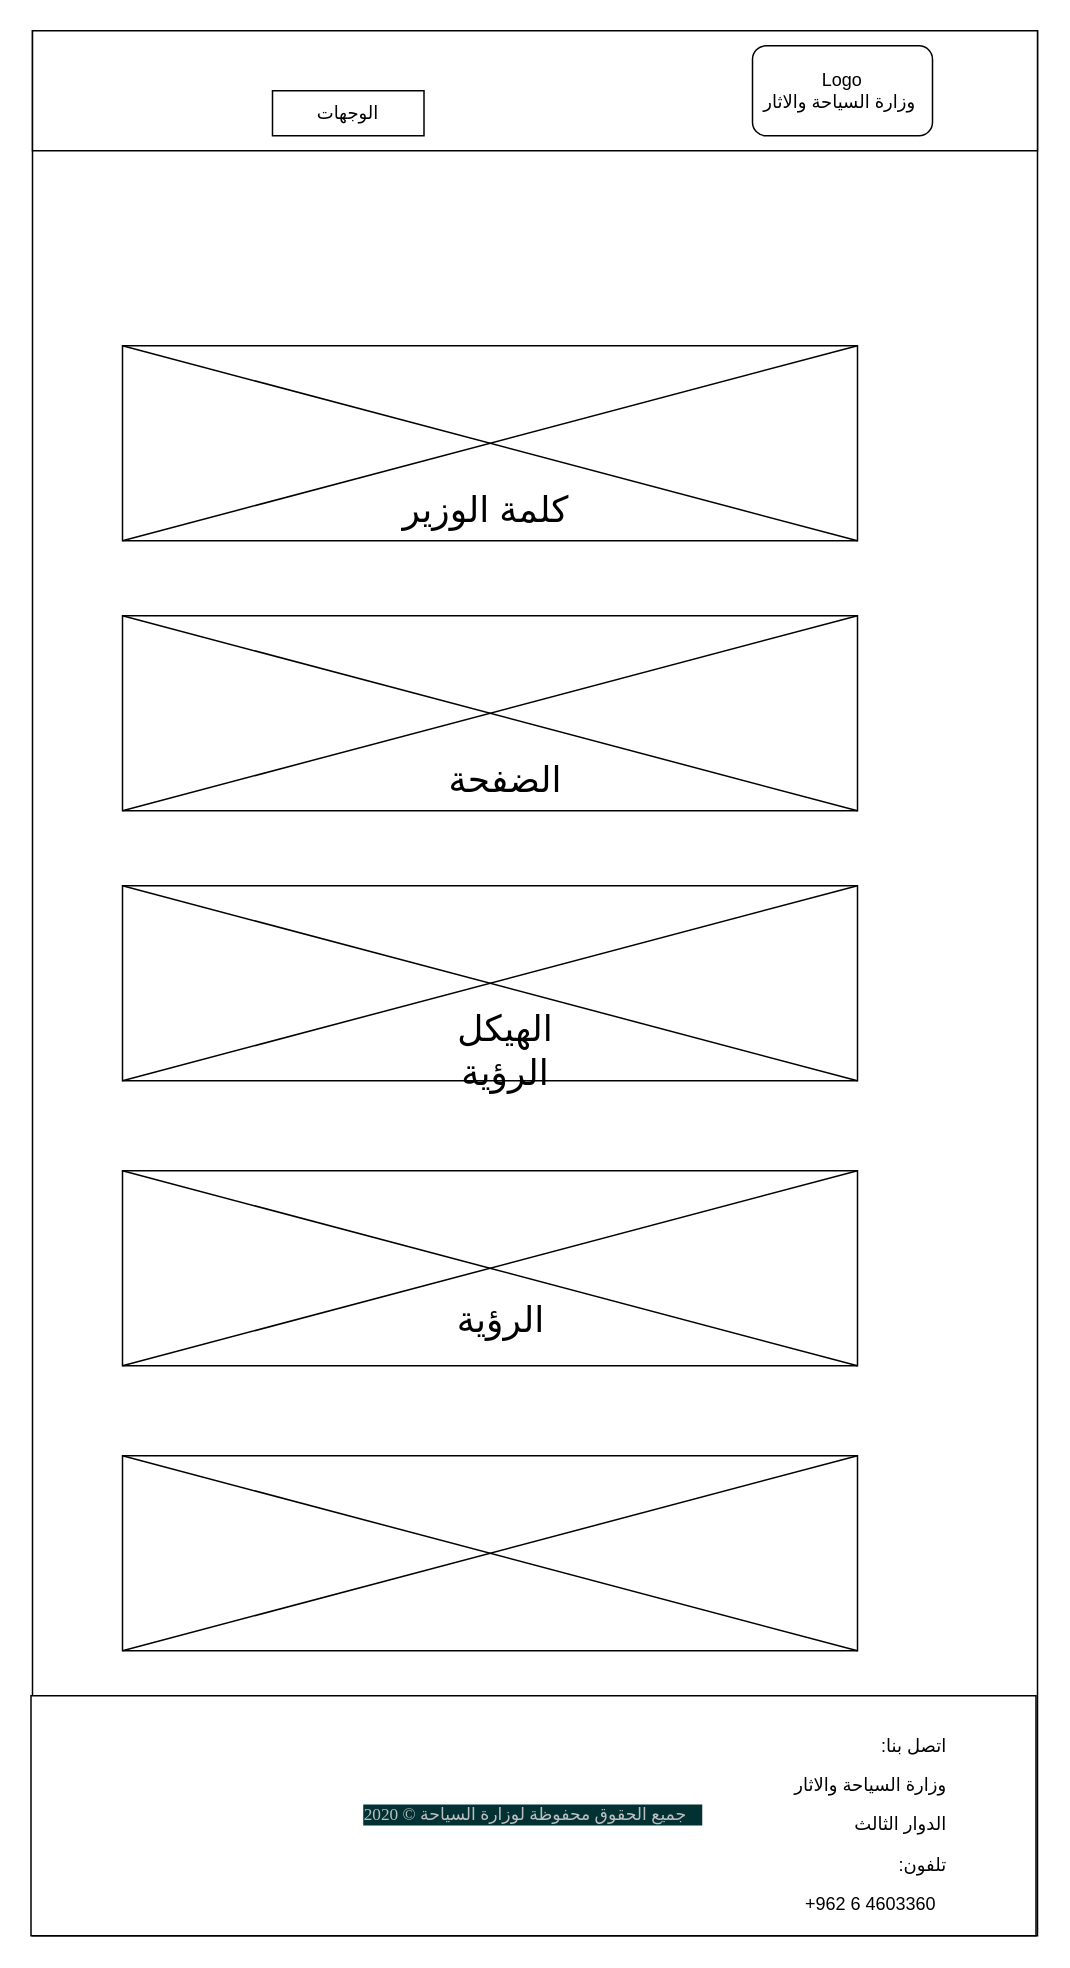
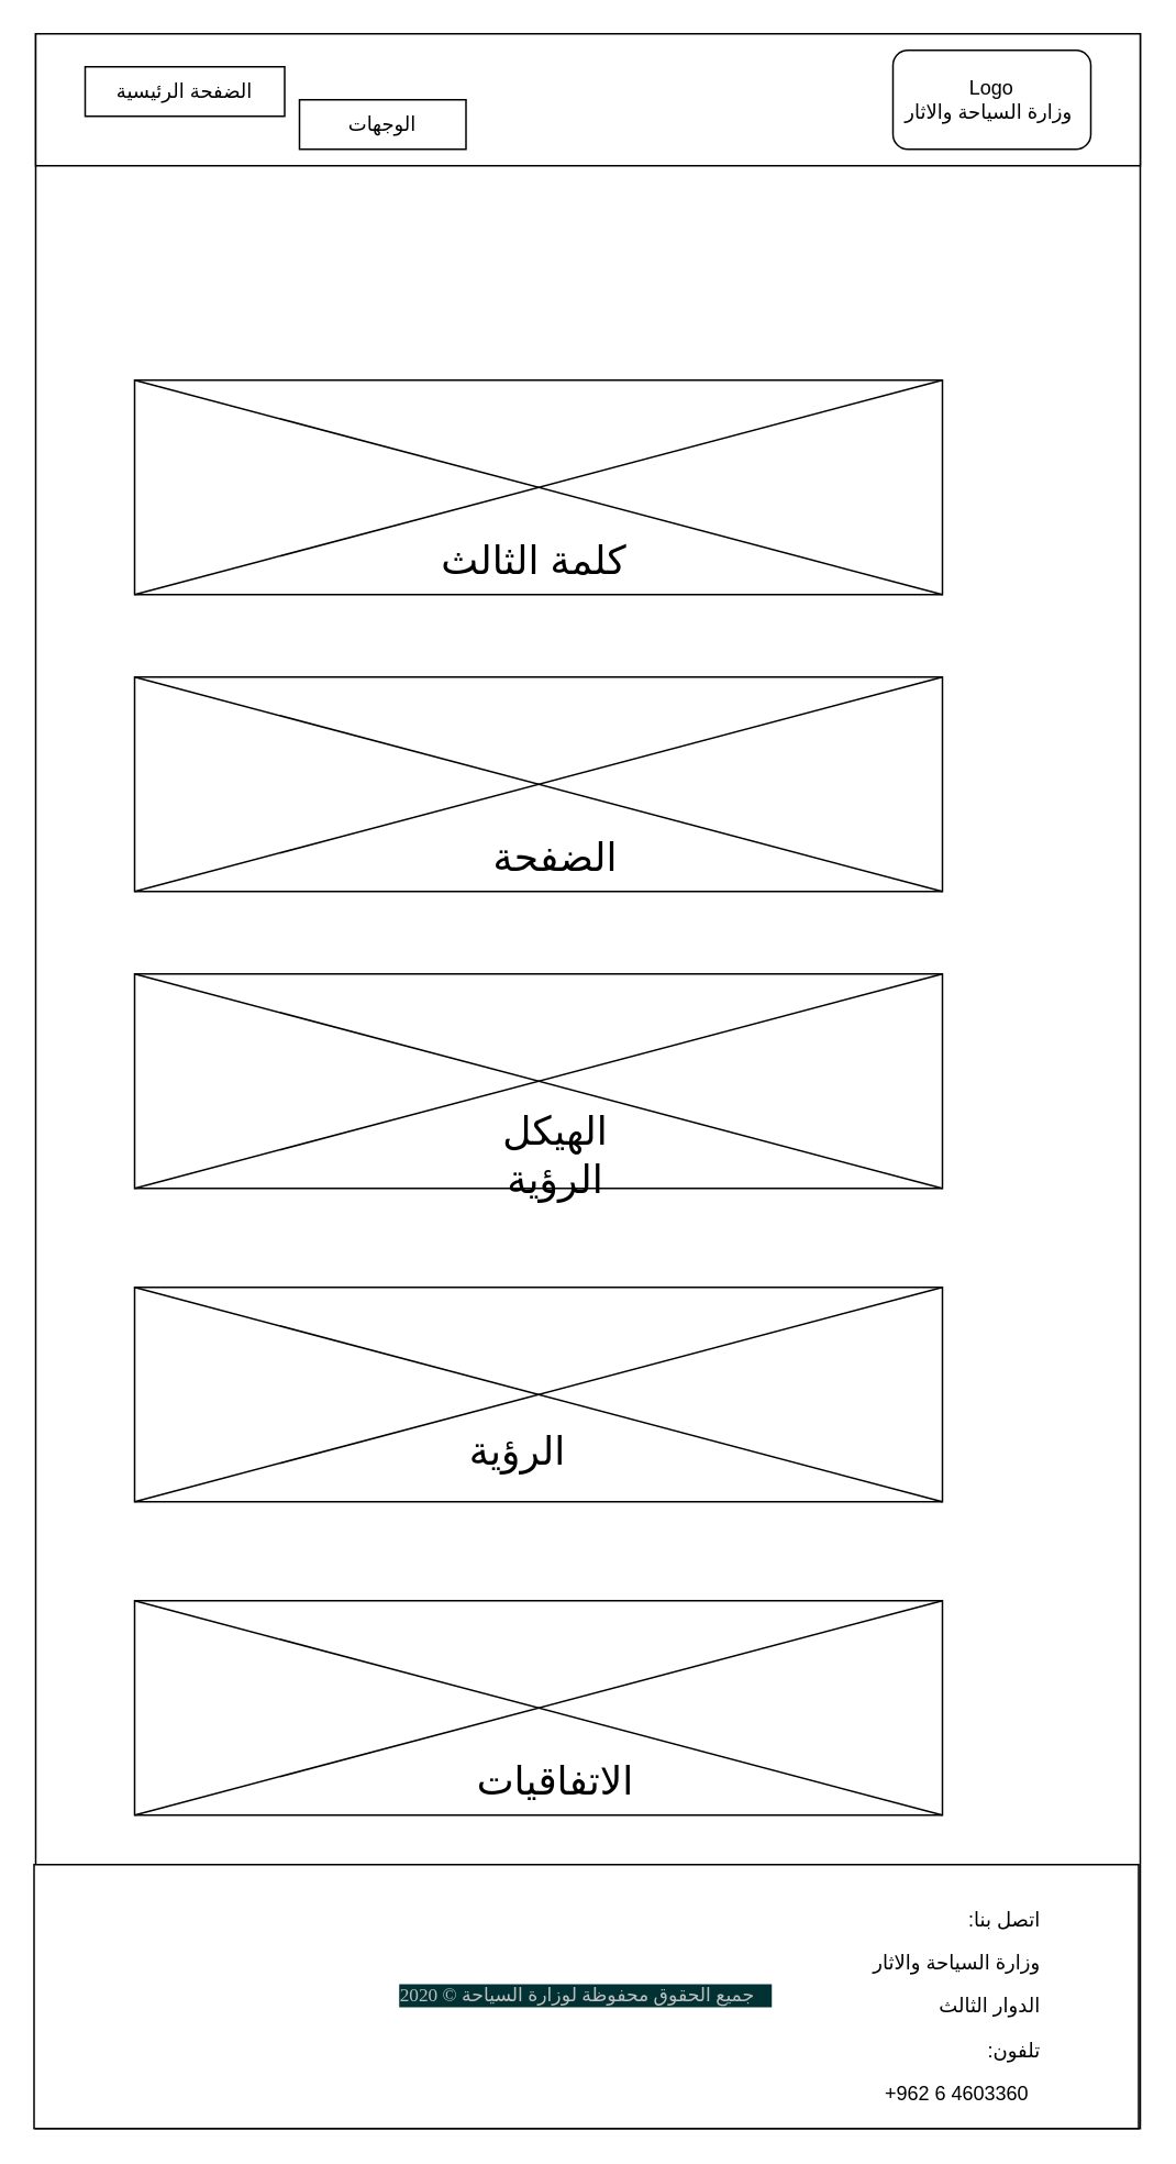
+ <mxCell id="9" value="الضفحة الرئيسية" style="rounded=0;whiteSpace=wrap;html=1;" parent="1" vertex="1"><mxGeometry x="51" y="40" width="121" height="30" as="geometry" /></mxCell>
- <mxCell id="11" value="Logo&lt;br&gt;وزارة السياحة والاثار&amp;nbsp;" style="rounded=1;whiteSpace=wrap;html=1;" parent="1" vertex="1"><mxGeometry x="501" y="30" width="120" height="60" as="geometry" /></mxCell>
+ <mxCell id="11" value="Logo&lt;br&gt;وزارة السياحة والاثار&amp;nbsp;" style="rounded=1;whiteSpace=wrap;html=1;" parent="1" vertex="1"><mxGeometry x="541" y="30" width="120" height="60" as="geometry" /></mxCell>
- <mxCell id="22" value="&lt;font style=&quot;font-size: 24px&quot;&gt;كلمة الوزير&lt;/font&gt;" style="text;html=1;strokeColor=none;fillColor=none;align=center;verticalAlign=middle;whiteSpace=wrap;rounded=0;" parent="1" vertex="1"><mxGeometry x="261" y="330" width="125" height="20" as="geometry" /></mxCell>
+ <mxCell id="22" value="&lt;font style=&quot;font-size: 24px&quot;&gt;كلمة الثالث&lt;/font&gt;" style="text;html=1;strokeColor=none;fillColor=none;align=center;verticalAlign=middle;whiteSpace=wrap;rounded=0;" parent="1" vertex="1"><mxGeometry x="261" y="330" width="125" height="20" as="geometry" /></mxCell>
- <mxCell id="25" value="&lt;font style=&quot;font-size: 24px&quot;&gt;الرؤية&lt;/font&gt;" style="text;html=1;strokeColor=none;fillColor=none;align=center;verticalAlign=middle;whiteSpace=wrap;rounded=0;" parent="1" vertex="1"><mxGeometry x="271" y="870" width="125" height="20" as="geometry" /></mxCell>
+ <mxCell id="25" value="&lt;font style=&quot;font-size: 24px&quot;&gt;الرؤية&lt;/font&gt;" style="text;html=1;strokeColor=none;fillColor=none;align=center;verticalAlign=middle;whiteSpace=wrap;rounded=0;" parent="1" vertex="1"><mxGeometry x="251" y="870" width="125" height="20" as="geometry" /></mxCell>
+ <mxCell id="26" value="&lt;font style=&quot;font-size: 24px&quot;&gt;الاتفاقيات&lt;/font&gt;" style="text;html=1;strokeColor=none;fillColor=none;align=center;verticalAlign=middle;whiteSpace=wrap;rounded=0;" parent="1" vertex="1"><mxGeometry x="273.5" y="1070" width="125" height="20" as="geometry" /></mxCell>
